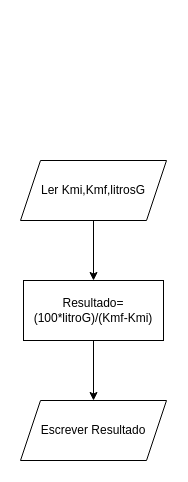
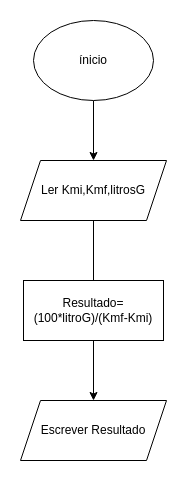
+ <mxCell id="3" value="ínicio" style="ellipse;whiteSpace=wrap;html=1;" vertex="1" parent="1"><mxGeometry x="33" y="20" width="120" height="80" as="geometry" /></mxCell>
+ <mxCell id="2" value="" style="edgeStyle=orthogonalEdgeStyle;rounded=0;orthogonalLoop=1;jettySize=auto;html=1;" edge="1" parent="1" source="3" target="5"><mxGeometry relative="1" as="geometry" /></mxCell>
- <mxCell id="4" value="" style="edgeStyle=orthogonalEdgeStyle;rounded=0;orthogonalLoop=1;jettySize=auto;html=1;" edge="1" parent="1" source="5" target="7"><mxGeometry relative="1" as="geometry" /></mxCell>
+ <mxCell id="4" value="" style="edgeStyle=orthogonalEdgeStyle;rounded=0;orthogonalLoop=1;jettySize=auto;html=1;endArrow=none;" edge="1" parent="1" source="5" target="7"><mxGeometry relative="1" as="geometry" /></mxCell>
